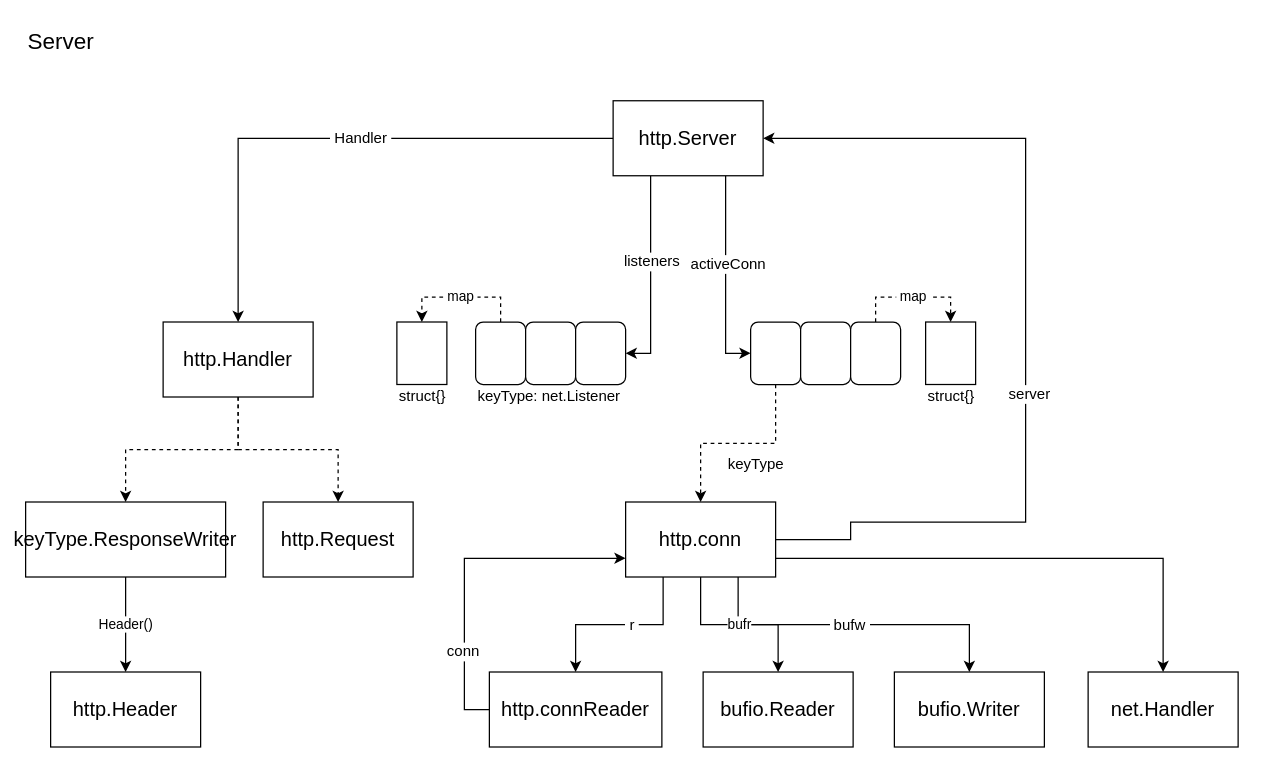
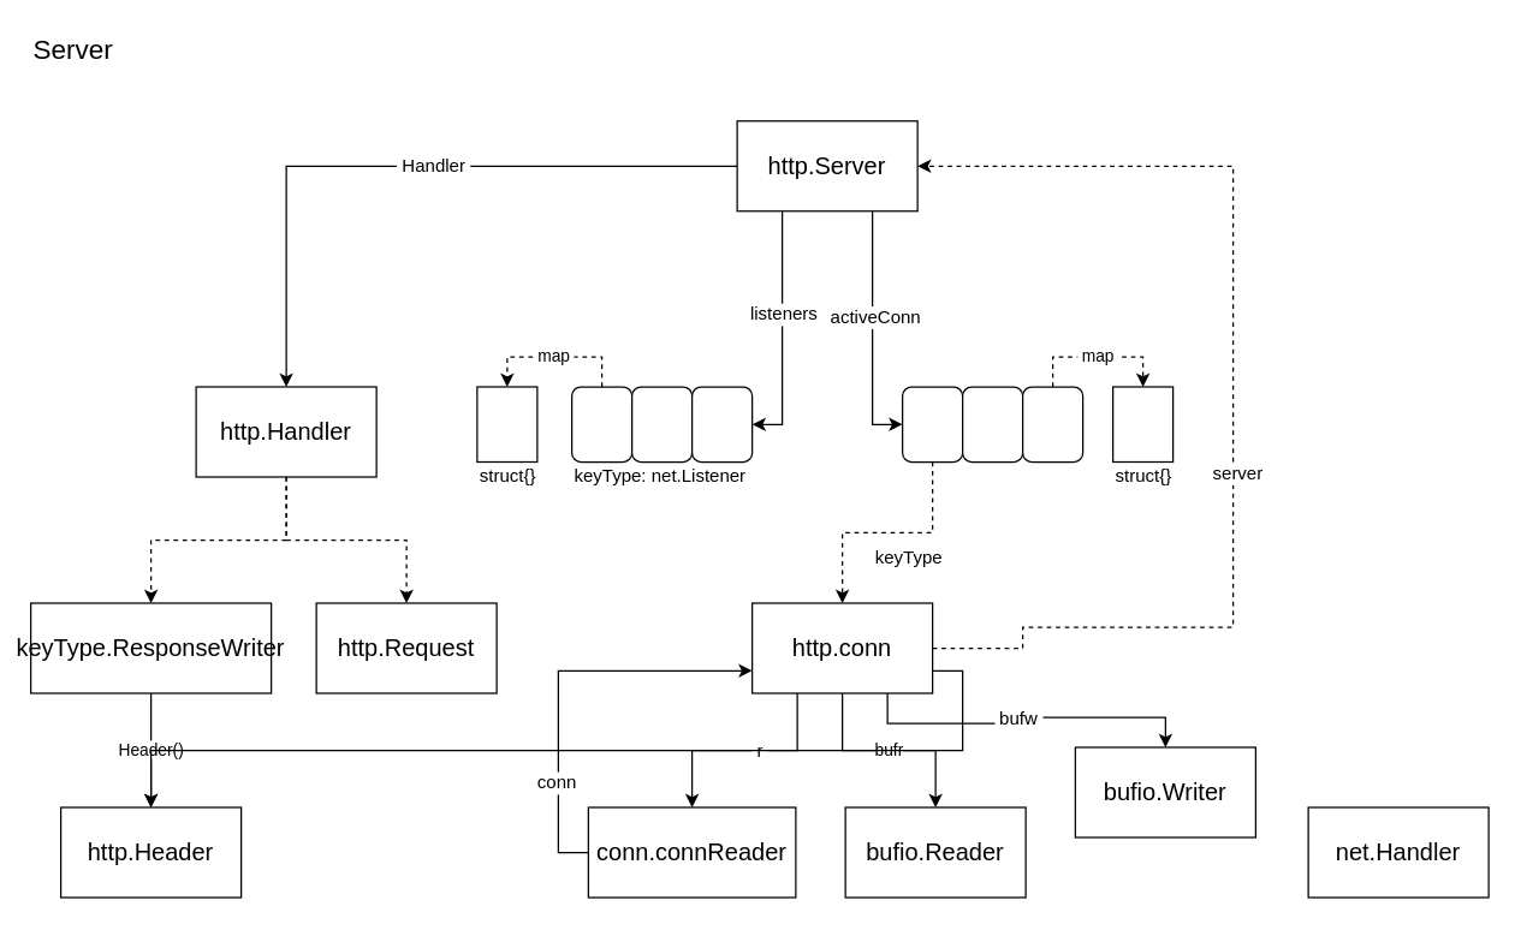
- <mxCell id="32" style="edgeStyle=orthogonalEdgeStyle;rounded=0;orthogonalLoop=1;jettySize=auto;html=1;exitX=1;exitY=0.5;exitDx=0;exitDy=0;entryX=1;entryY=0.5;entryDx=0;entryDy=0;" parent="1" source="40" target="16" edge="1"><mxGeometry relative="1" as="geometry"><Array as="points"><mxPoint x="680" y="417" /><mxPoint x="820" y="417" /><mxPoint x="820" y="110" /></Array></mxGeometry></mxCell>
+ <mxCell id="32" style="edgeStyle=orthogonalEdgeStyle;rounded=0;orthogonalLoop=1;jettySize=auto;html=1;exitX=1;exitY=0.5;exitDx=0;exitDy=0;entryX=1;entryY=0.5;entryDx=0;entryDy=0;dashed=1;" parent="1" source="40" target="16" edge="1"><mxGeometry relative="1" as="geometry"><Array as="points"><mxPoint x="680" y="417" /><mxPoint x="820" y="417" /><mxPoint x="820" y="110" /></Array></mxGeometry></mxCell>
- <mxCell id="39" style="edgeStyle=orthogonalEdgeStyle;rounded=0;orthogonalLoop=1;jettySize=auto;html=1;exitX=1;exitY=0.75;exitDx=0;exitDy=0;entryX=0.5;entryY=0;entryDx=0;entryDy=0;" edge="1" parent="1" source="40" target="42"><mxGeometry relative="1" as="geometry" /></mxCell>
+ <mxCell id="39" style="edgeStyle=orthogonalEdgeStyle;rounded=0;orthogonalLoop=1;jettySize=auto;html=1;exitX=1;exitY=0.75;exitDx=0;exitDy=0;" edge="1" parent="1" source="40" target="9"><mxGeometry relative="1" as="geometry" /></mxCell>
- <mxCell id="45" value="&lt;font style=&quot;font-size: 16px&quot;&gt;http.connReader&lt;/font&gt;" style="rounded=0;whiteSpace=wrap;html=1;" parent="1" vertex="1"><mxGeometry x="391" y="537" width="138" height="60" as="geometry" /></mxCell>
+ <mxCell id="45" value="&lt;font style=&quot;font-size: 16px&quot;&gt;conn.connReader&lt;/font&gt;" style="rounded=0;whiteSpace=wrap;html=1;" parent="1" vertex="1"><mxGeometry x="391" y="537" width="138" height="60" as="geometry" /></mxCell>
- <mxCell id="46" value="&lt;font style=&quot;font-size: 16px&quot;&gt;bufio.Writer&lt;/font&gt;" style="rounded=0;whiteSpace=wrap;html=1;" parent="1" vertex="1"><mxGeometry x="715" y="537" width="120" height="60" as="geometry" /></mxCell>
+ <mxCell id="46" value="&lt;font style=&quot;font-size: 16px&quot;&gt;bufio.Writer&lt;/font&gt;" style="rounded=0;whiteSpace=wrap;html=1;" parent="1" vertex="1"><mxGeometry x="715" y="497" width="120" height="60" as="geometry" /></mxCell>
